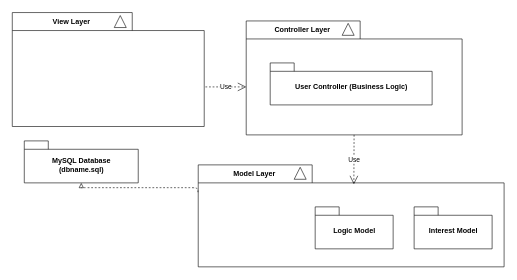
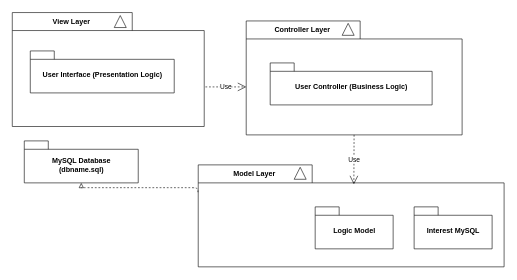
+ <mxCell id="3" value="User Interface (Presentation Logic)" style="shape=folder;fontStyle=1;spacingTop=10;tabWidth=40;tabHeight=14;tabPosition=left;html=1;" vertex="1" parent="1"><mxGeometry x="50" y="84" width="240" height="70" as="geometry" /></mxCell>
- <mxCell id="10" value="Interest Model" style="shape=folder;fontStyle=1;spacingTop=10;tabWidth=40;tabHeight=14;tabPosition=left;html=1;" vertex="1" parent="1"><mxGeometry x="690" y="344" width="130" height="70" as="geometry" /></mxCell>
+ <mxCell id="10" value="Interest MySQL" style="shape=folder;fontStyle=1;spacingTop=10;tabWidth=40;tabHeight=14;tabPosition=left;html=1;" vertex="1" parent="1"><mxGeometry x="690" y="344" width="130" height="70" as="geometry" /></mxCell>
